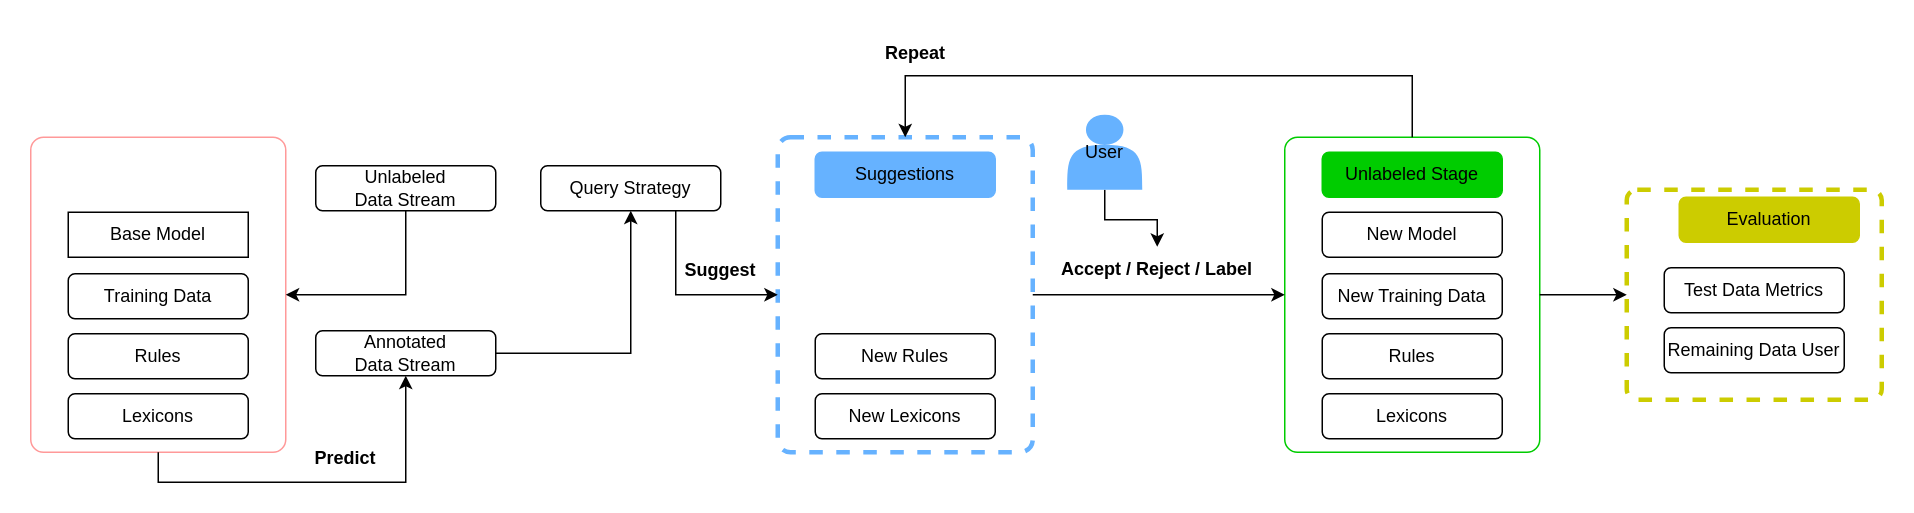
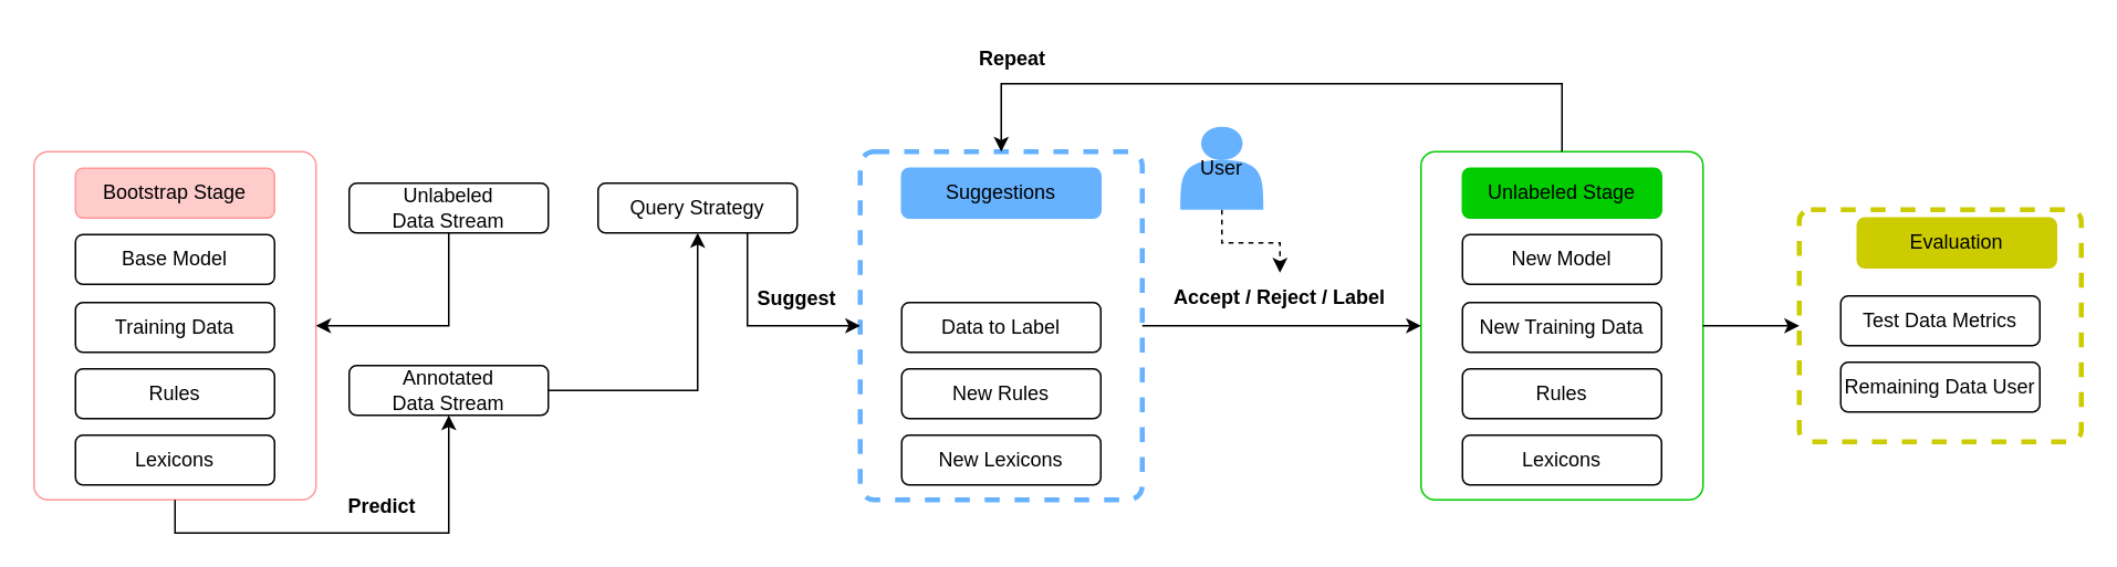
+ <mxCell id="7" value="Bootstrap Stage" style="rounded=1;whiteSpace=wrap;html=1;strokeColor=#FF9999;fillColor=#FFCCCC;container=0;" parent="2" vertex="1"><mxGeometry x="25" y="10" width="120" height="30" as="geometry" /></mxCell>
- <mxCell id="24" style="edgeStyle=orthogonalEdgeStyle;rounded=0;orthogonalLoop=1;jettySize=auto;html=1;entryX=0.5;entryY=0;entryDx=0;entryDy=0;" parent="1" source="25" target="26" edge="1"><mxGeometry relative="1" as="geometry" /></mxCell>
+ <mxCell id="24" style="edgeStyle=orthogonalEdgeStyle;rounded=0;orthogonalLoop=1;jettySize=auto;html=1;entryX=0.5;entryY=0;entryDx=0;entryDy=0;dashed=1;" parent="1" source="25" target="26" edge="1"><mxGeometry relative="1" as="geometry" /></mxCell>
- <mxCell id="8" value="Base Model" style="whiteSpace=wrap;html=1;container=0;rounded=0;" parent="2" vertex="1"><mxGeometry x="25" y="50" width="120" height="30" as="geometry" /></mxCell>
+ <mxCell id="8" value="Base Model" style="rounded=1;whiteSpace=wrap;html=1;container=0;" parent="2" vertex="1"><mxGeometry x="25" y="50" width="120" height="30" as="geometry" /></mxCell>
+ <mxCell id="20" value="Data to Label" style="rounded=1;whiteSpace=wrap;html=1;container=0;" parent="18" vertex="1"><mxGeometry x="25" y="91" width="120" height="30" as="geometry" /></mxCell>
